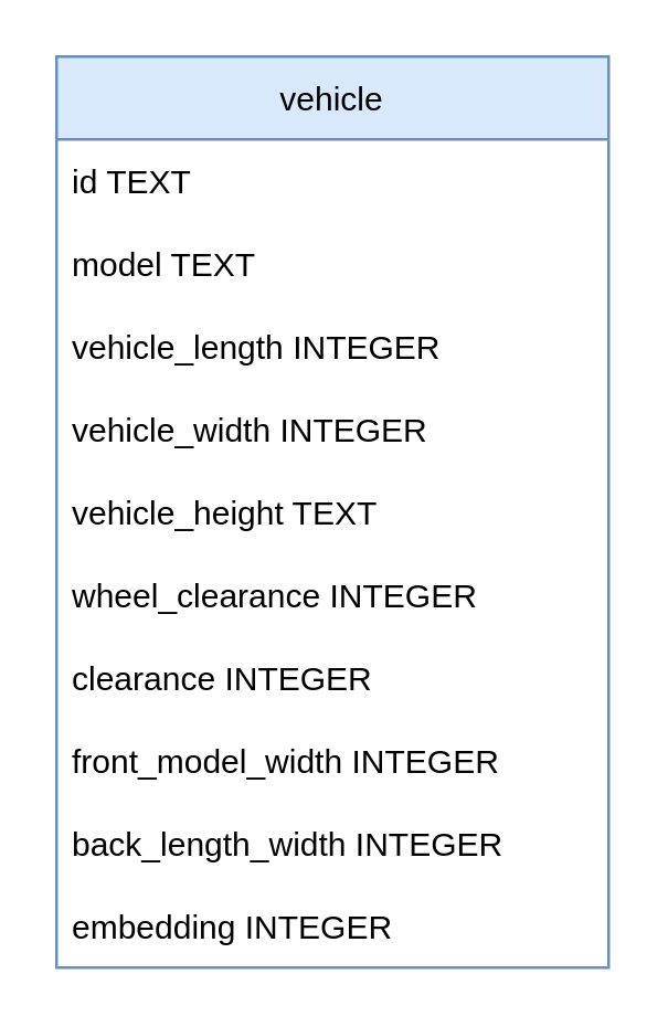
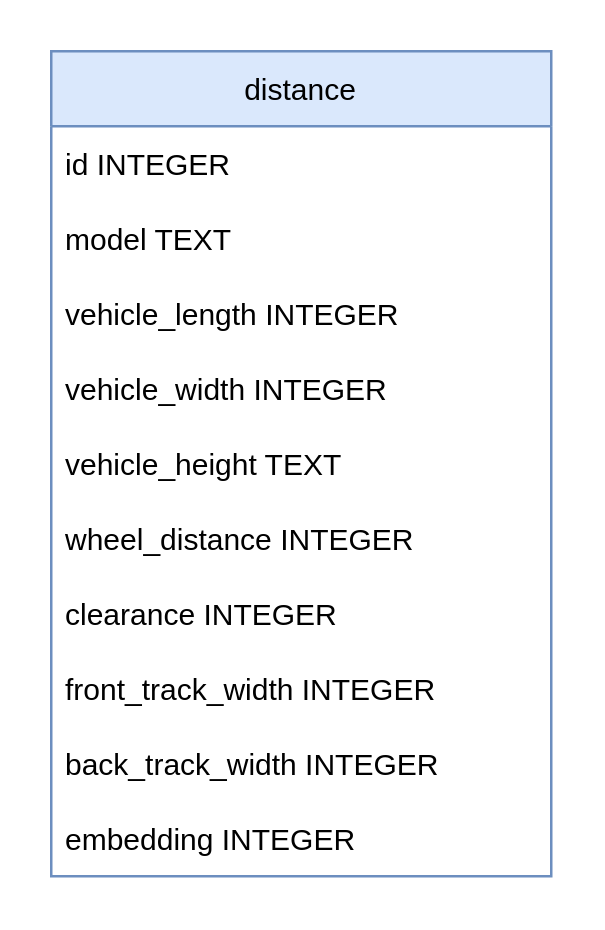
- <mxCell id="2" value="vehicle" style="swimlane;fontStyle=0;childLayout=stackLayout;horizontal=1;startSize=30;horizontalStack=0;resizeParent=1;resizeParentMax=0;resizeLast=0;collapsible=1;marginBottom=0;fillColor=#dae8fc;strokeColor=#6c8ebf;" vertex="1" parent="1"><mxGeometry x="20" y="20" width="200" height="330" as="geometry" /></mxCell>
+ <mxCell id="2" value="distance" style="swimlane;fontStyle=0;childLayout=stackLayout;horizontal=1;startSize=30;horizontalStack=0;resizeParent=1;resizeParentMax=0;resizeLast=0;collapsible=1;marginBottom=0;fillColor=#dae8fc;strokeColor=#6c8ebf;" vertex="1" parent="1"><mxGeometry x="20" y="20" width="200" height="330" as="geometry" /></mxCell>
- <mxCell id="3" value="id TEXT" style="text;strokeColor=none;fillColor=none;align=left;verticalAlign=middle;spacingLeft=4;spacingRight=4;overflow=hidden;points=[[0,0.5],[1,0.5]];portConstraint=eastwest;rotatable=0;" vertex="1" parent="2"><mxGeometry y="30" width="200" height="30" as="geometry" /></mxCell>
+ <mxCell id="3" value="id INTEGER" style="text;strokeColor=none;fillColor=none;align=left;verticalAlign=middle;spacingLeft=4;spacingRight=4;overflow=hidden;points=[[0,0.5],[1,0.5]];portConstraint=eastwest;rotatable=0;" vertex="1" parent="2"><mxGeometry y="30" width="200" height="30" as="geometry" /></mxCell>
- <mxCell id="8" value="wheel_clearance INTEGER" style="text;strokeColor=none;fillColor=none;align=left;verticalAlign=middle;spacingLeft=4;spacingRight=4;overflow=hidden;points=[[0,0.5],[1,0.5]];portConstraint=eastwest;rotatable=0;" vertex="1" parent="2"><mxGeometry y="180" width="200" height="30" as="geometry" /></mxCell>
+ <mxCell id="8" value="wheel_distance INTEGER" style="text;strokeColor=none;fillColor=none;align=left;verticalAlign=middle;spacingLeft=4;spacingRight=4;overflow=hidden;points=[[0,0.5],[1,0.5]];portConstraint=eastwest;rotatable=0;" vertex="1" parent="2"><mxGeometry y="180" width="200" height="30" as="geometry" /></mxCell>
- <mxCell id="10" value="front_model_width INTEGER" style="text;strokeColor=none;fillColor=none;align=left;verticalAlign=middle;spacingLeft=4;spacingRight=4;overflow=hidden;points=[[0,0.5],[1,0.5]];portConstraint=eastwest;rotatable=0;" vertex="1" parent="2"><mxGeometry y="240" width="200" height="30" as="geometry" /></mxCell>
+ <mxCell id="10" value="front_track_width INTEGER" style="text;strokeColor=none;fillColor=none;align=left;verticalAlign=middle;spacingLeft=4;spacingRight=4;overflow=hidden;points=[[0,0.5],[1,0.5]];portConstraint=eastwest;rotatable=0;" vertex="1" parent="2"><mxGeometry y="240" width="200" height="30" as="geometry" /></mxCell>
- <mxCell id="11" value="back_length_width INTEGER" style="text;strokeColor=none;fillColor=none;align=left;verticalAlign=middle;spacingLeft=4;spacingRight=4;overflow=hidden;points=[[0,0.5],[1,0.5]];portConstraint=eastwest;rotatable=0;" vertex="1" parent="2"><mxGeometry y="270" width="200" height="30" as="geometry" /></mxCell>
+ <mxCell id="11" value="back_track_width INTEGER" style="text;strokeColor=none;fillColor=none;align=left;verticalAlign=middle;spacingLeft=4;spacingRight=4;overflow=hidden;points=[[0,0.5],[1,0.5]];portConstraint=eastwest;rotatable=0;" vertex="1" parent="2"><mxGeometry y="270" width="200" height="30" as="geometry" /></mxCell>
